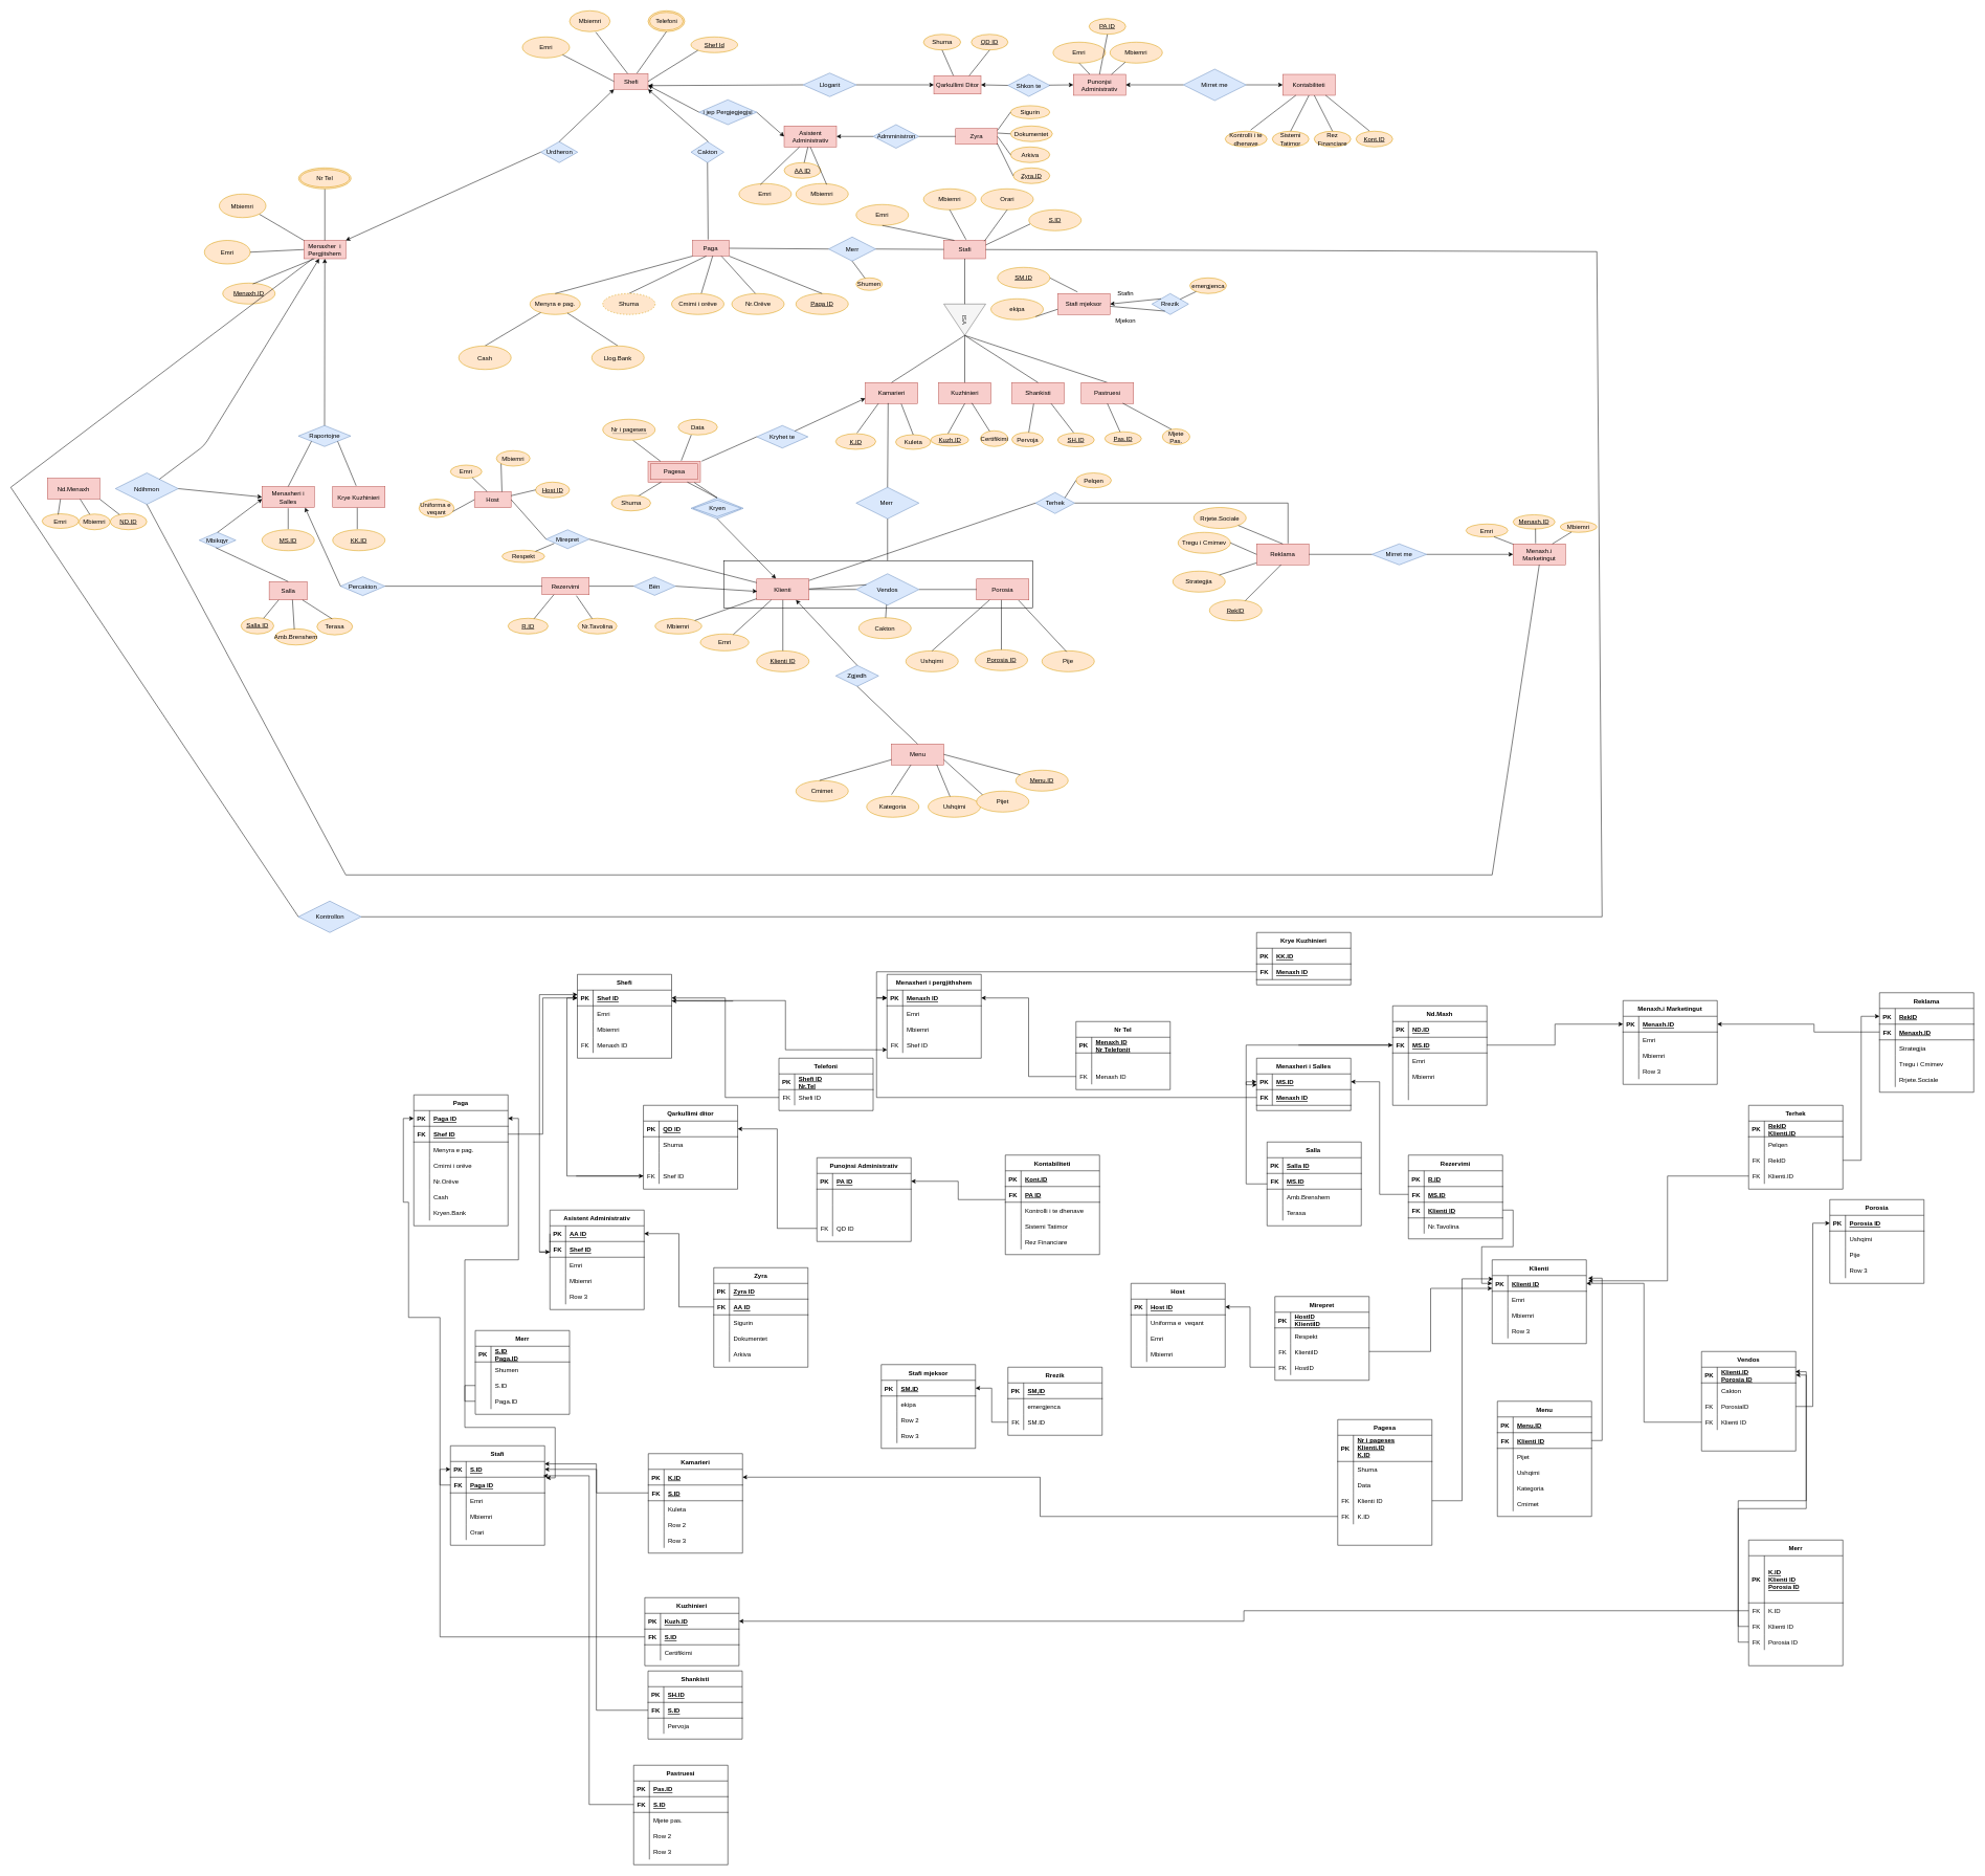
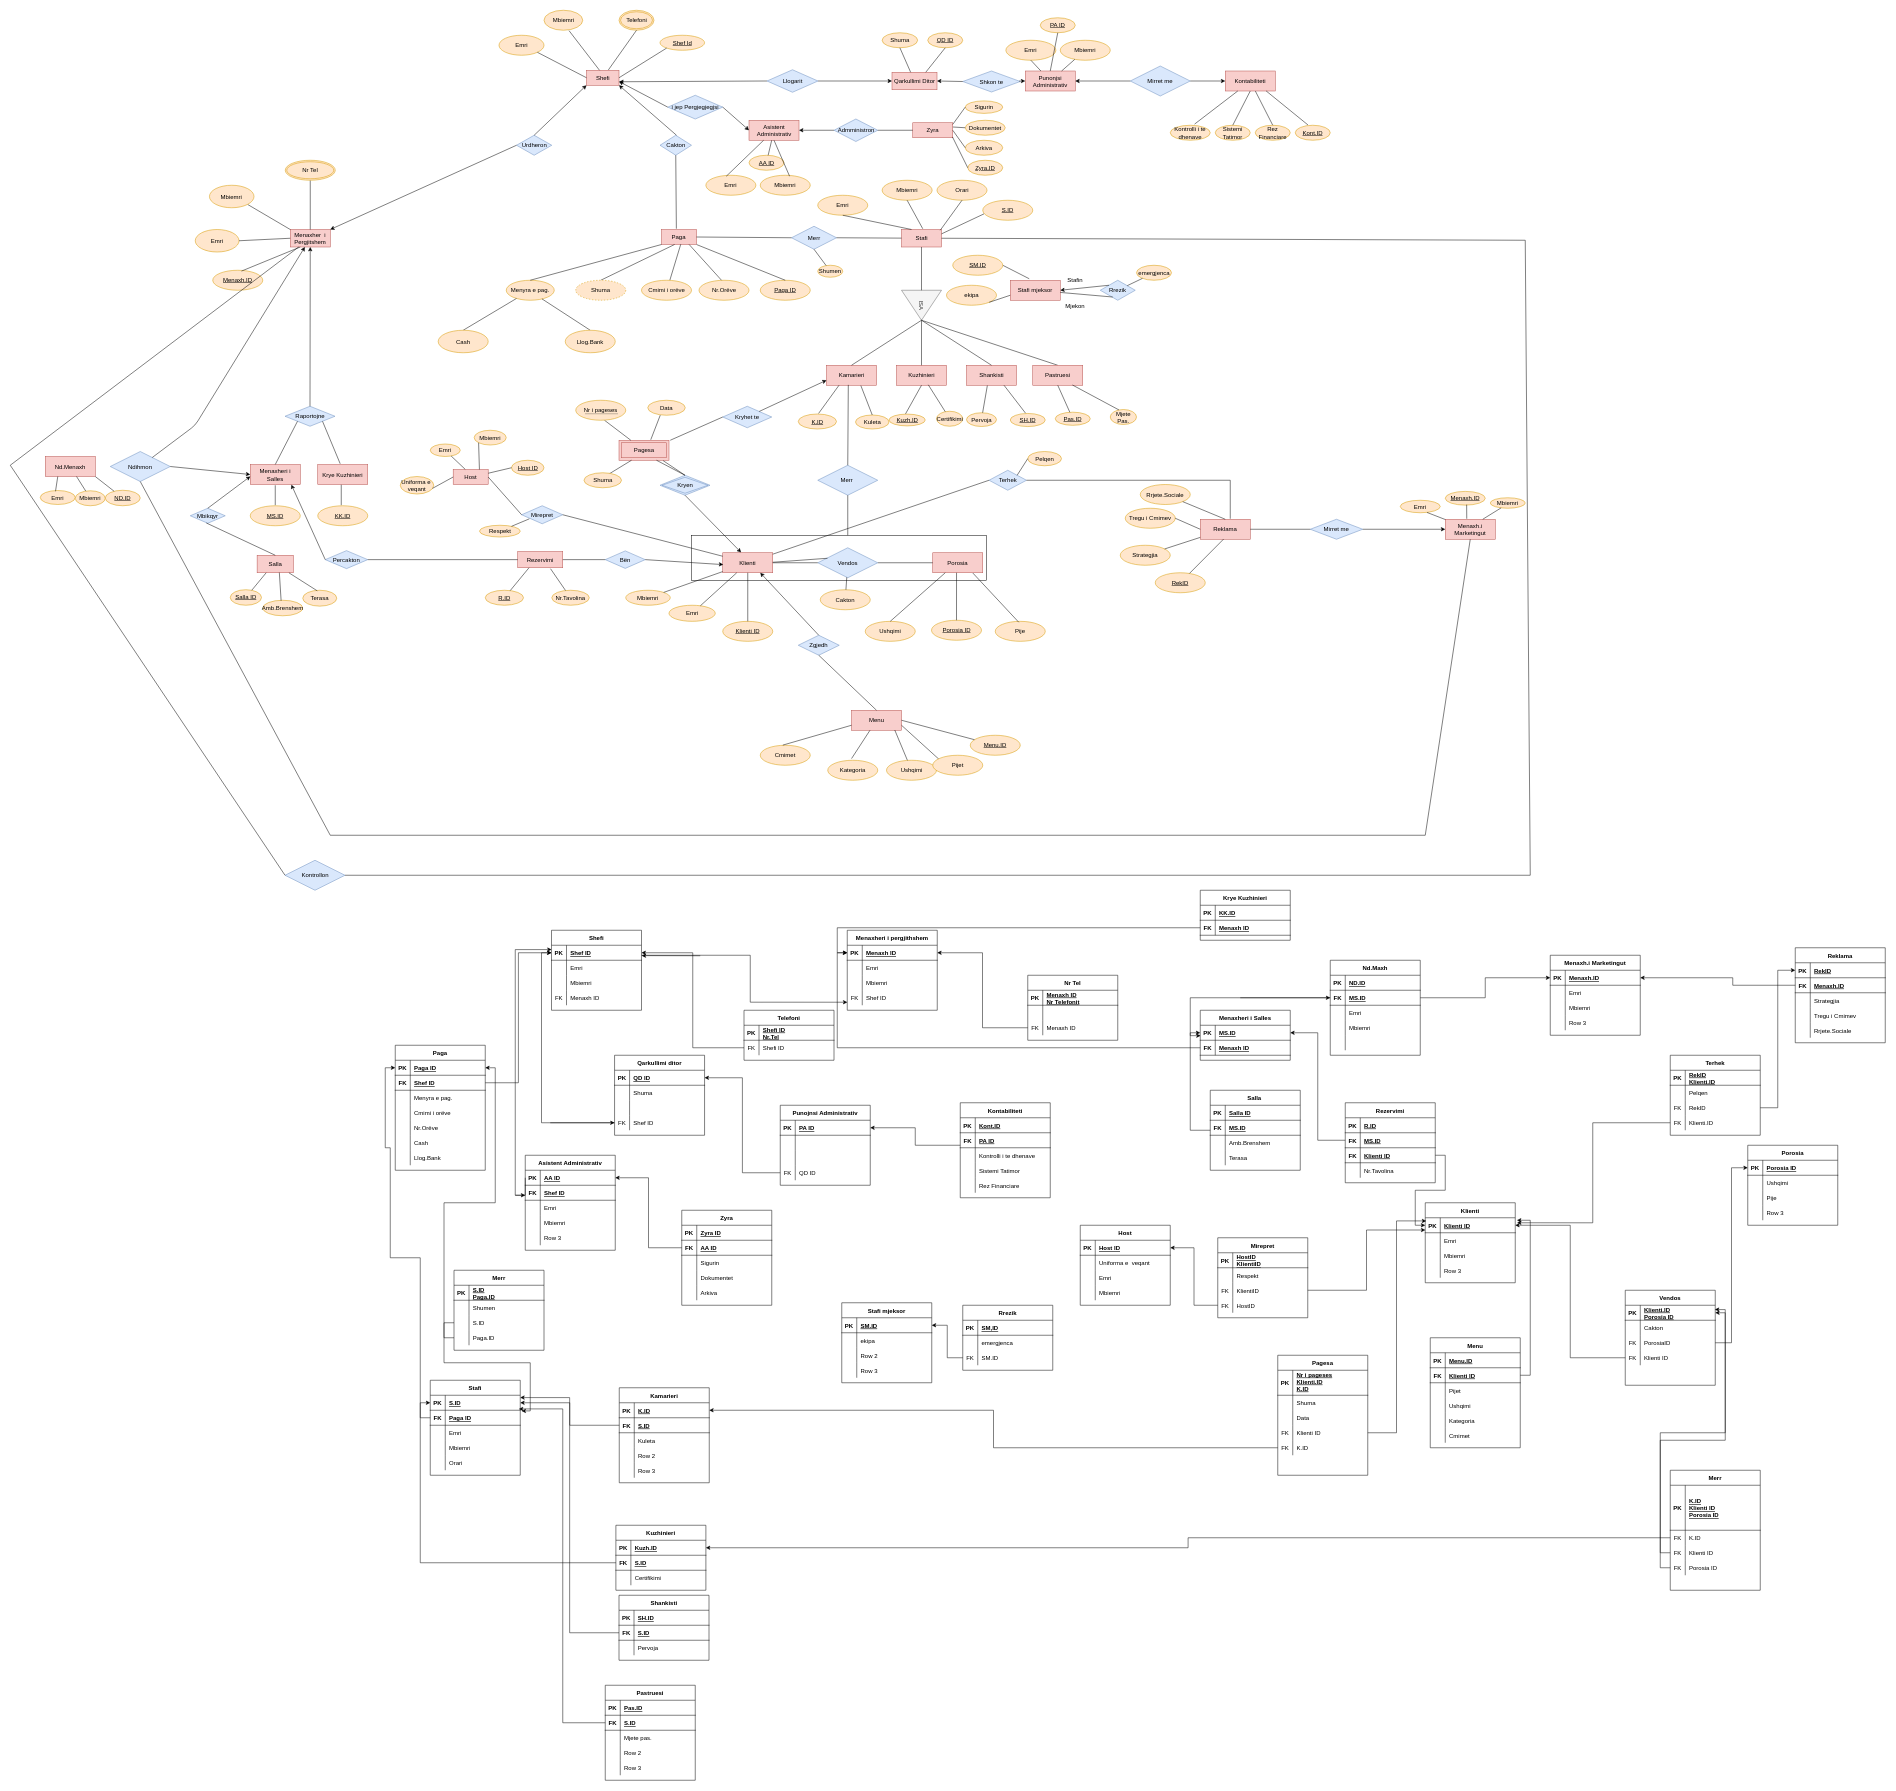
- <mxCell id="162" value="Shkon te" style="shape=rhombus;perimeter=rhombusPerimeter;whiteSpace=wrap;html=1;align=center;fillColor=#dae8fc;strokeColor=#6c8ebf;" vertex="1" parent="1"><mxGeometry x="1925" y="141.5" width="80" height="42" as="geometry" /></mxCell>
+ <mxCell id="162" value="Shkon te" style="shape=rhombus;perimeter=rhombusPerimeter;whiteSpace=wrap;html=1;align=center;fillColor=#dae8fc;strokeColor=#6c8ebf;" vertex="1" parent="1"><mxGeometry x="1925" y="141.5" width="115" height="42" as="geometry" /></mxCell>
- <mxCell id="408" value="Kryen.Bank" style="shape=partialRectangle;connectable=0;fillColor=none;top=0;left=0;bottom=0;right=0;align=left;spacingLeft=6;overflow=hidden;" vertex="1" parent="406"><mxGeometry x="30" width="150" height="30" as="geometry" /></mxCell>
+ <mxCell id="408" value="Llog.Bank" style="shape=partialRectangle;connectable=0;fillColor=none;top=0;left=0;bottom=0;right=0;align=left;spacingLeft=6;overflow=hidden;" vertex="1" parent="406"><mxGeometry x="30" width="150" height="30" as="geometry" /></mxCell>
